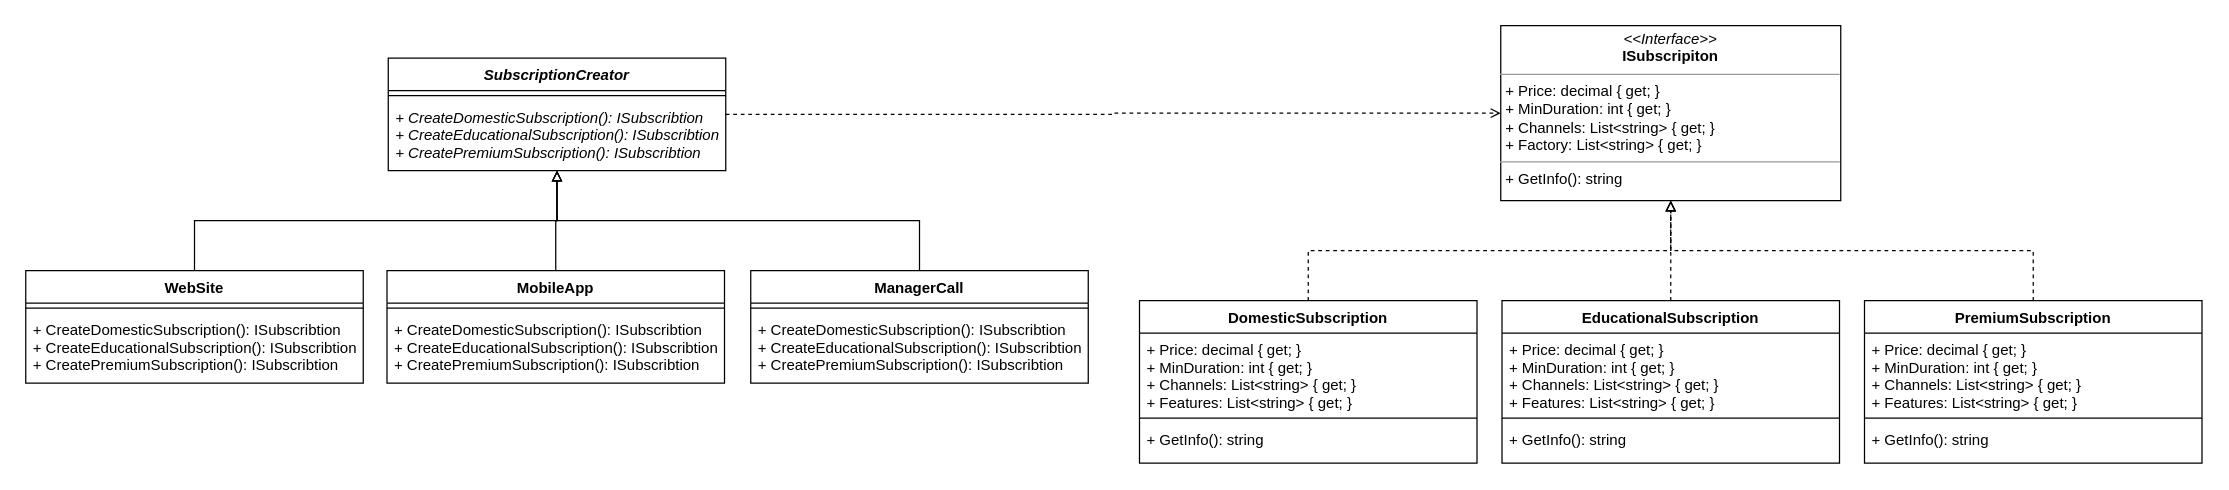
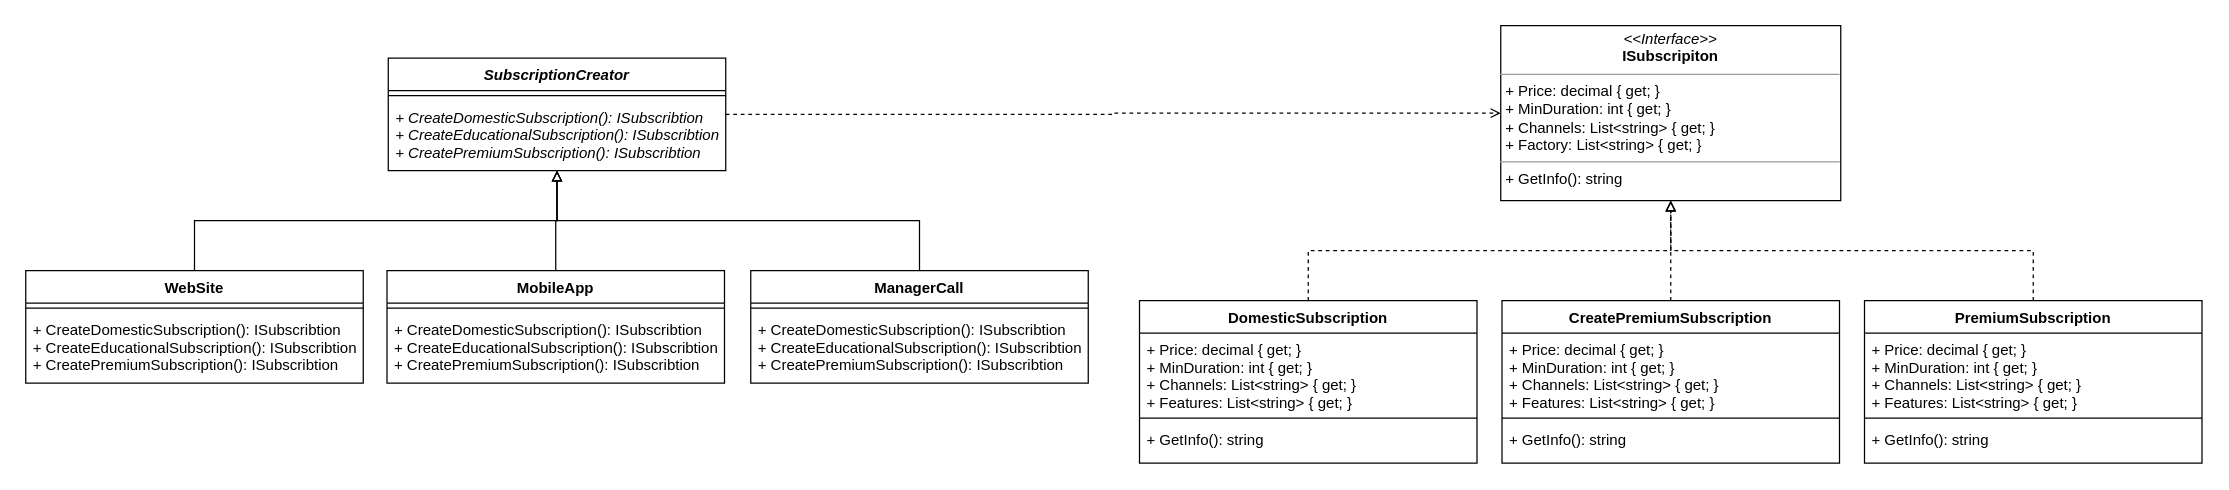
- <mxCell id="9" value="EducationalSubscription" style="swimlane;fontStyle=1;align=center;verticalAlign=top;childLayout=stackLayout;horizontal=1;startSize=26;horizontalStack=0;resizeParent=1;resizeParentMax=0;resizeLast=0;collapsible=1;marginBottom=0;fontSize=12;" vertex="1" parent="1"><mxGeometry x="1201" y="240" width="270" height="130" as="geometry"><mxRectangle x="-60" y="370" width="140" height="30" as="alternateBounds" /></mxGeometry></mxCell>
+ <mxCell id="9" value="CreatePremiumSubscription" style="swimlane;fontStyle=1;align=center;verticalAlign=top;childLayout=stackLayout;horizontal=1;startSize=26;horizontalStack=0;resizeParent=1;resizeParentMax=0;resizeLast=0;collapsible=1;marginBottom=0;fontSize=12;" vertex="1" parent="1"><mxGeometry x="1201" y="240" width="270" height="130" as="geometry"><mxRectangle x="-60" y="370" width="140" height="30" as="alternateBounds" /></mxGeometry></mxCell>
